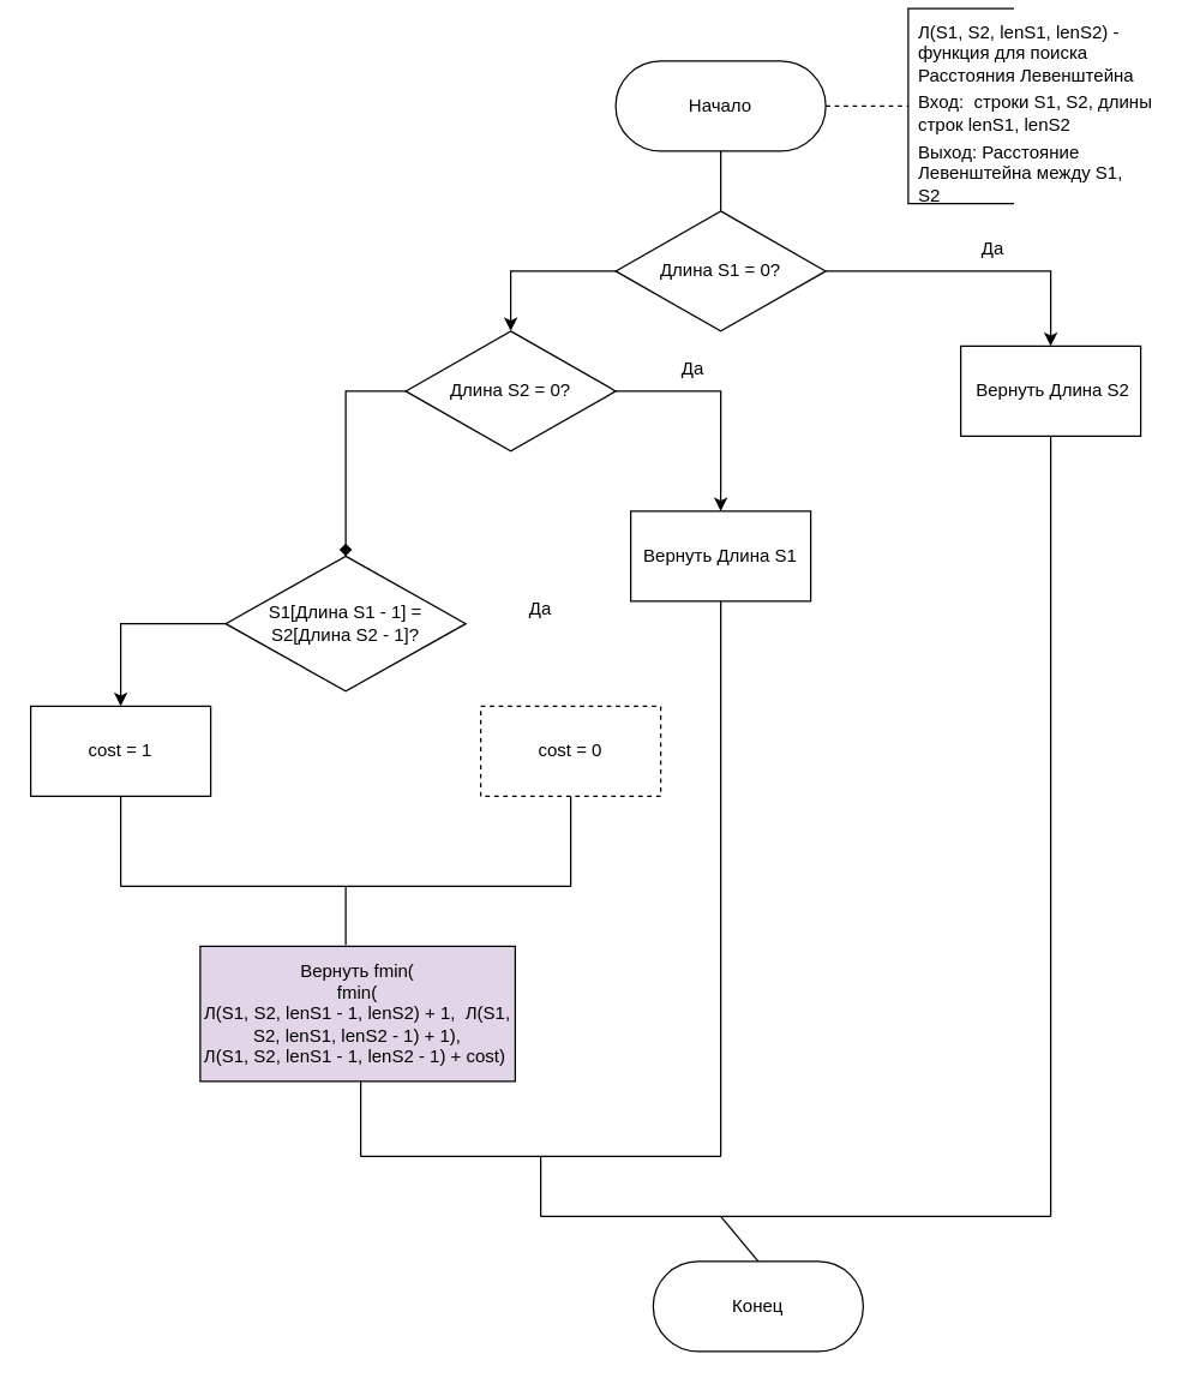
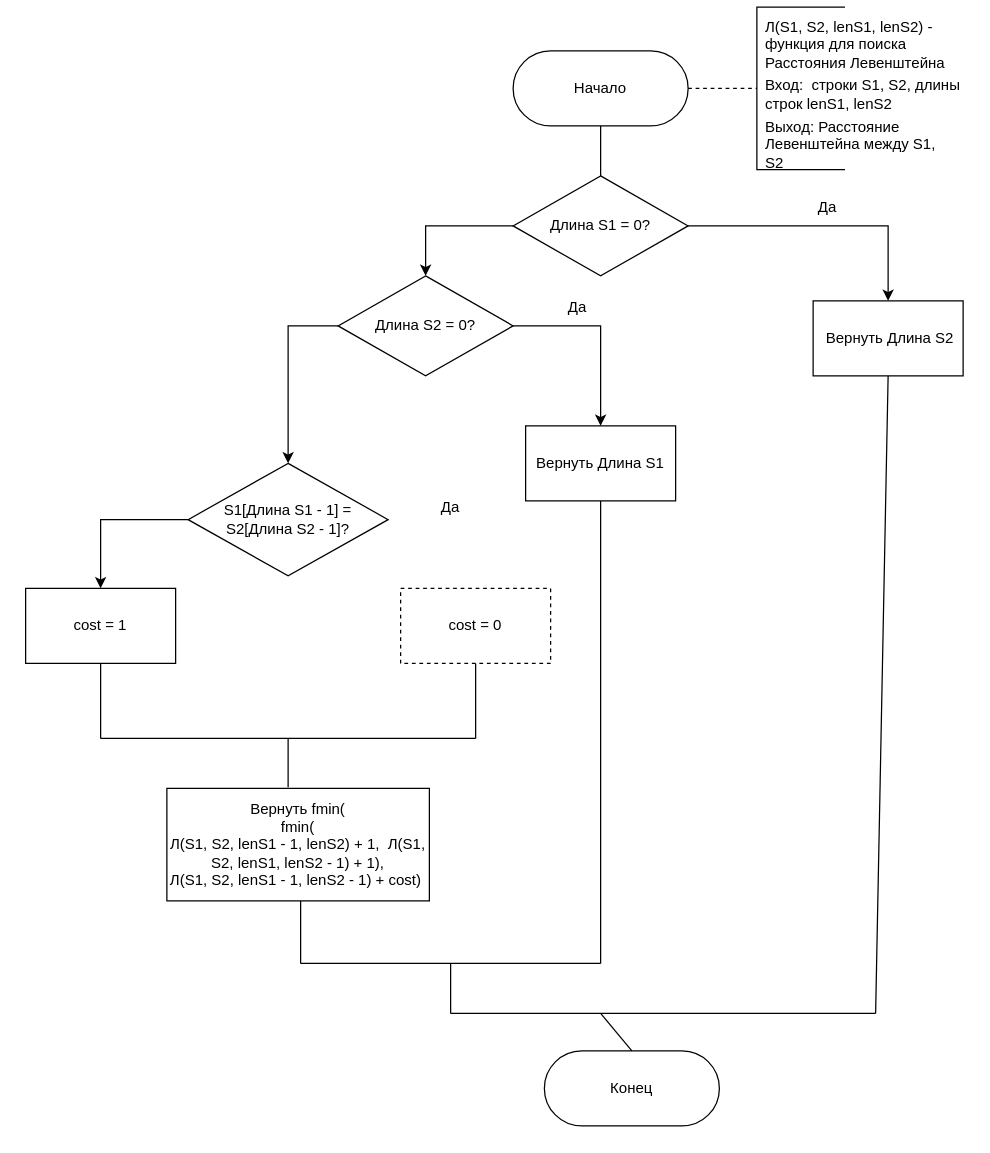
- <mxCell id="7" value="&amp;nbsp;Вернуть Длина S2" style="rounded=0;whiteSpace=wrap;html=1;" parent="1" vertex="1"><mxGeometry x="640" y="230" width="120" height="60" as="geometry" /></mxCell>
+ <mxCell id="7" value="&amp;nbsp;Вернуть Длина S2" style="rounded=0;whiteSpace=wrap;html=1;" parent="1" vertex="1"><mxGeometry x="650" y="240" width="120" height="60" as="geometry" /></mxCell>
- <mxCell id="10" style="edgeStyle=orthogonalEdgeStyle;rounded=0;orthogonalLoop=1;jettySize=auto;html=1;exitX=0;exitY=0.5;exitDx=0;exitDy=0;endArrow=diamond;" parent="1" source="11" target="14" edge="1"><mxGeometry relative="1" as="geometry" /></mxCell>
+ <mxCell id="10" style="edgeStyle=orthogonalEdgeStyle;rounded=0;orthogonalLoop=1;jettySize=auto;html=1;exitX=0;exitY=0.5;exitDx=0;exitDy=0;" parent="1" source="11" target="14" edge="1"><mxGeometry relative="1" as="geometry" /></mxCell>
- <mxCell id="18" value="Вернуть fmin(&lt;div&gt;fmin(&lt;/div&gt;&lt;div&gt;Л(S1, S2, lenS1 - 1, lenS2) + 1,&amp;nbsp; Л(S1, S2, lenS1, lenS2 - 1) + 1&lt;span style=&quot;background-color: initial;&quot;&gt;),&lt;/span&gt;&lt;/div&gt;&lt;div&gt;Л(S1, S2, lenS1 - 1, lenS2 - 1) + cost)&amp;nbsp;&lt;/div&gt;" style="rounded=0;whiteSpace=wrap;html=1;fillColor=#e1d5e7;" parent="1" vertex="1"><mxGeometry x="133" y="630" width="210" height="90" as="geometry" /></mxCell>
+ <mxCell id="18" value="Вернуть fmin(&lt;div&gt;fmin(&lt;/div&gt;&lt;div&gt;Л(S1, S2, lenS1 - 1, lenS2) + 1,&amp;nbsp; Л(S1, S2, lenS1, lenS2 - 1) + 1&lt;span style=&quot;background-color: initial;&quot;&gt;),&lt;/span&gt;&lt;/div&gt;&lt;div&gt;Л(S1, S2, lenS1 - 1, lenS2 - 1) + cost)&amp;nbsp;&lt;/div&gt;" style="rounded=0;whiteSpace=wrap;html=1;" parent="1" vertex="1"><mxGeometry x="133" y="630" width="210" height="90" as="geometry" /></mxCell>
